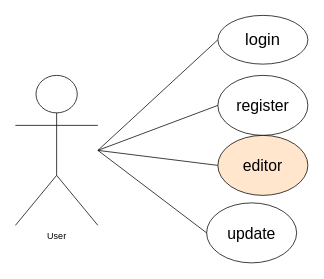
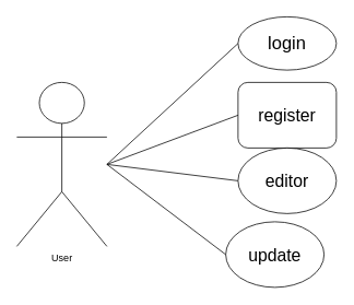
- <mxCell id="6" value="&lt;font style=&quot;font-size: 21px;&quot;&gt;register&lt;/font&gt;" style="ellipse;whiteSpace=wrap;html=1;" parent="1" vertex="1"><mxGeometry x="290" y="100" width="120" height="80" as="geometry" /></mxCell>
+ <mxCell id="6" value="&lt;font style=&quot;font-size: 21px;&quot;&gt;register&lt;/font&gt;" style="whiteSpace=wrap;html=1;rounded=1;" parent="1" vertex="1"><mxGeometry x="290" y="100" width="120" height="80" as="geometry" /></mxCell>
- <mxCell id="7" value="&lt;font style=&quot;font-size: 21px;&quot;&gt;editor&lt;/font&gt;" style="ellipse;whiteSpace=wrap;html=1;fillColor=#ffe6cc;" parent="1" vertex="1"><mxGeometry x="290" y="180" width="120" height="80" as="geometry" /></mxCell>
+ <mxCell id="7" value="&lt;font style=&quot;font-size: 21px;&quot;&gt;editor&lt;/font&gt;" style="ellipse;whiteSpace=wrap;html=1;" parent="1" vertex="1"><mxGeometry x="290" y="180" width="120" height="80" as="geometry" /></mxCell>
